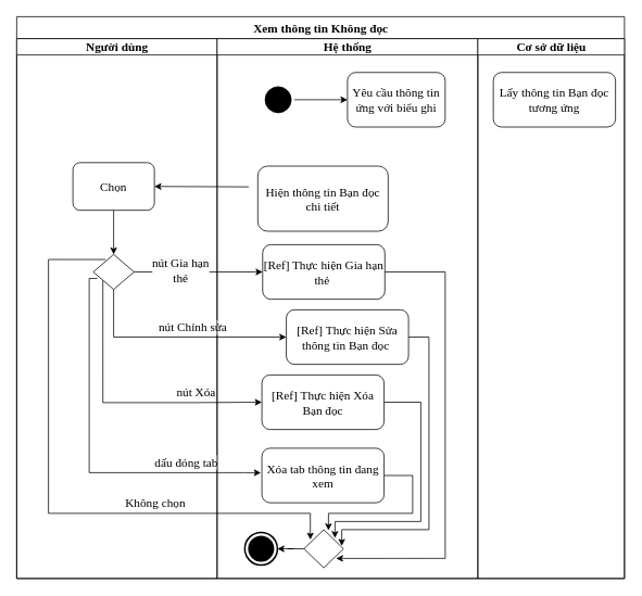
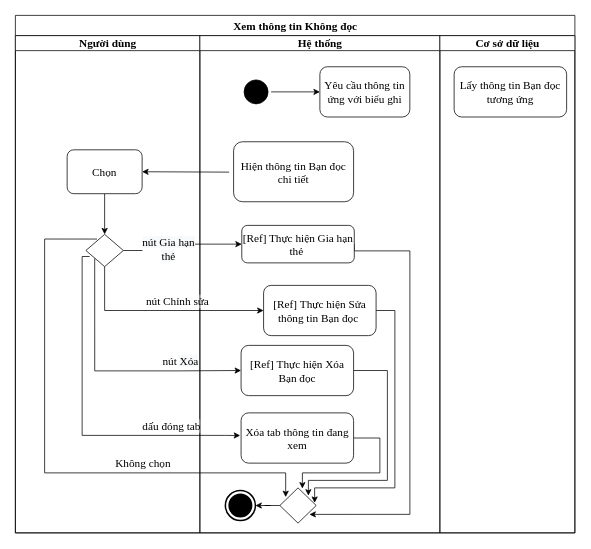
- <mxCell id="22" value="&lt;font style=&quot;font-size: 15px&quot;&gt;Hiện&amp;nbsp;&lt;/font&gt;thông tin Bạn đọc chi tiết" style="shape=rect;html=1;rounded=1;whiteSpace=wrap;align=center;glass=0;strokeColor=#000000;fontFamily=Times New Roman;fontSize=15;" parent="18" vertex="1"><mxGeometry x="49.94" y="156.5" width="160" height="80" as="geometry" /></mxCell>
+ <mxCell id="22" value="&lt;font style=&quot;font-size: 15px&quot;&gt;Hiện&amp;nbsp;&lt;/font&gt;thông tin Bạn đọc chi tiết" style="shape=rect;html=1;rounded=1;whiteSpace=wrap;align=center;glass=0;strokeColor=#000000;fontFamily=Times New Roman;fontSize=15;" parent="18" vertex="1"><mxGeometry x="44.94" y="141.5" width="160" height="80" as="geometry" /></mxCell>
- <mxCell id="28" value="&lt;span style=&quot;font-size: 15px ; line-height: 107% ; font-family: &amp;#34;times new roman&amp;#34; , serif&quot;&gt;[Ref] Thực hiện Gia hạn thẻ&amp;nbsp;&lt;/span&gt;" style="shape=rect;html=1;rounded=1;whiteSpace=wrap;align=center;glass=0;strokeColor=#000000;fontFamily=Times New Roman;fontSize=15;" parent="18" vertex="1"><mxGeometry x="55.88" y="253" width="150" height="67" as="geometry" /></mxCell>
+ <mxCell id="28" value="&lt;span style=&quot;font-size: 15px ; line-height: 107% ; font-family: &amp;#34;times new roman&amp;#34; , serif&quot;&gt;[Ref] Thực hiện Gia hạn thẻ&amp;nbsp;&lt;/span&gt;" style="shape=rect;html=1;rounded=1;whiteSpace=wrap;align=center;glass=0;strokeColor=#000000;fontFamily=Times New Roman;fontSize=15;" parent="18" vertex="1"><mxGeometry x="55.88" y="253" width="150" height="50" as="geometry" /></mxCell>
